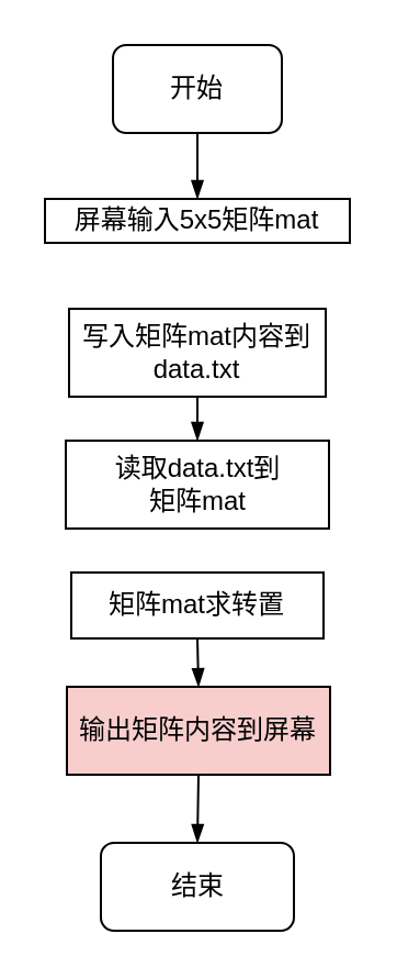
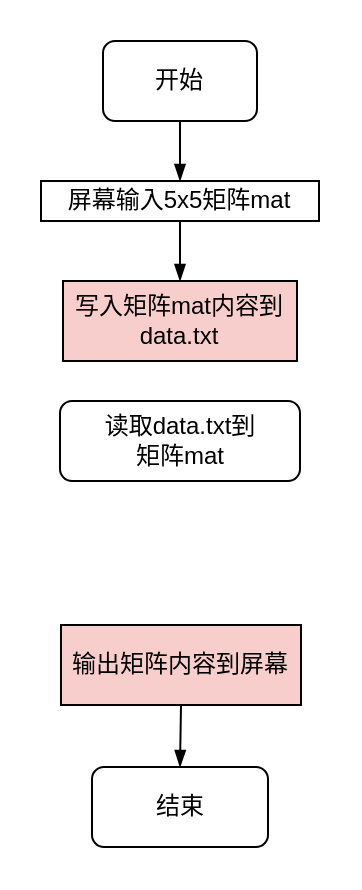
+ <mxCell id="4" style="edgeStyle=orthogonalEdgeStyle;rounded=0;orthogonalLoop=1;jettySize=auto;html=1;exitX=0.5;exitY=1;exitDx=0;exitDy=0;endArrow=blockThin;endFill=1;entryX=0.5;entryY=0;entryDx=0;entryDy=0;" parent="1" source="5" target="7" edge="1"><mxGeometry relative="1" as="geometry"><mxPoint x="90" y="180" as="targetPoint" /></mxGeometry></mxCell>
- <mxCell id="7" value="写入矩阵mat内容到data.txt" style="rounded=0;whiteSpace=wrap;html=1;" parent="1" vertex="1"><mxGeometry x="31" y="140" width="117" height="40" as="geometry" /></mxCell>
+ <mxCell id="7" value="写入矩阵mat内容到data.txt" style="rounded=0;whiteSpace=wrap;html=1;fillColor=#f8cecc;" parent="1" vertex="1"><mxGeometry x="31" y="140" width="117" height="40" as="geometry" /></mxCell>
- <mxCell id="6" style="edgeStyle=orthogonalEdgeStyle;rounded=0;orthogonalLoop=1;jettySize=auto;html=1;exitX=0.5;exitY=1;exitDx=0;exitDy=0;entryX=0.5;entryY=0;entryDx=0;entryDy=0;endArrow=blockThin;endFill=1;" parent="1" source="7" target="8" edge="1"><mxGeometry relative="1" as="geometry" /></mxCell>
- <mxCell id="8" value="读取data.txt到&lt;br&gt;矩阵mat" style="rounded=0;whiteSpace=wrap;html=1;" parent="1" vertex="1"><mxGeometry x="29.5" y="200" width="120" height="40" as="geometry" /></mxCell>
+ <mxCell id="8" value="读取data.txt到&lt;br&gt;矩阵mat" style="whiteSpace=wrap;html=1;rounded=1;" parent="1" vertex="1"><mxGeometry x="29.5" y="200" width="120" height="40" as="geometry" /></mxCell>
- <mxCell id="12" value="矩阵mat求转置" style="rounded=0;whiteSpace=wrap;html=1;" parent="1" vertex="1"><mxGeometry x="32" y="260" width="115" height="30" as="geometry" /></mxCell>
- <mxCell id="11" style="edgeStyle=orthogonalEdgeStyle;rounded=0;orthogonalLoop=1;jettySize=auto;html=1;exitX=0.5;exitY=1;exitDx=0;exitDy=0;entryX=0.5;entryY=0;entryDx=0;entryDy=0;endArrow=blockThin;endFill=1;" parent="1" source="12" target="10" edge="1"><mxGeometry relative="1" as="geometry" /></mxCell>
